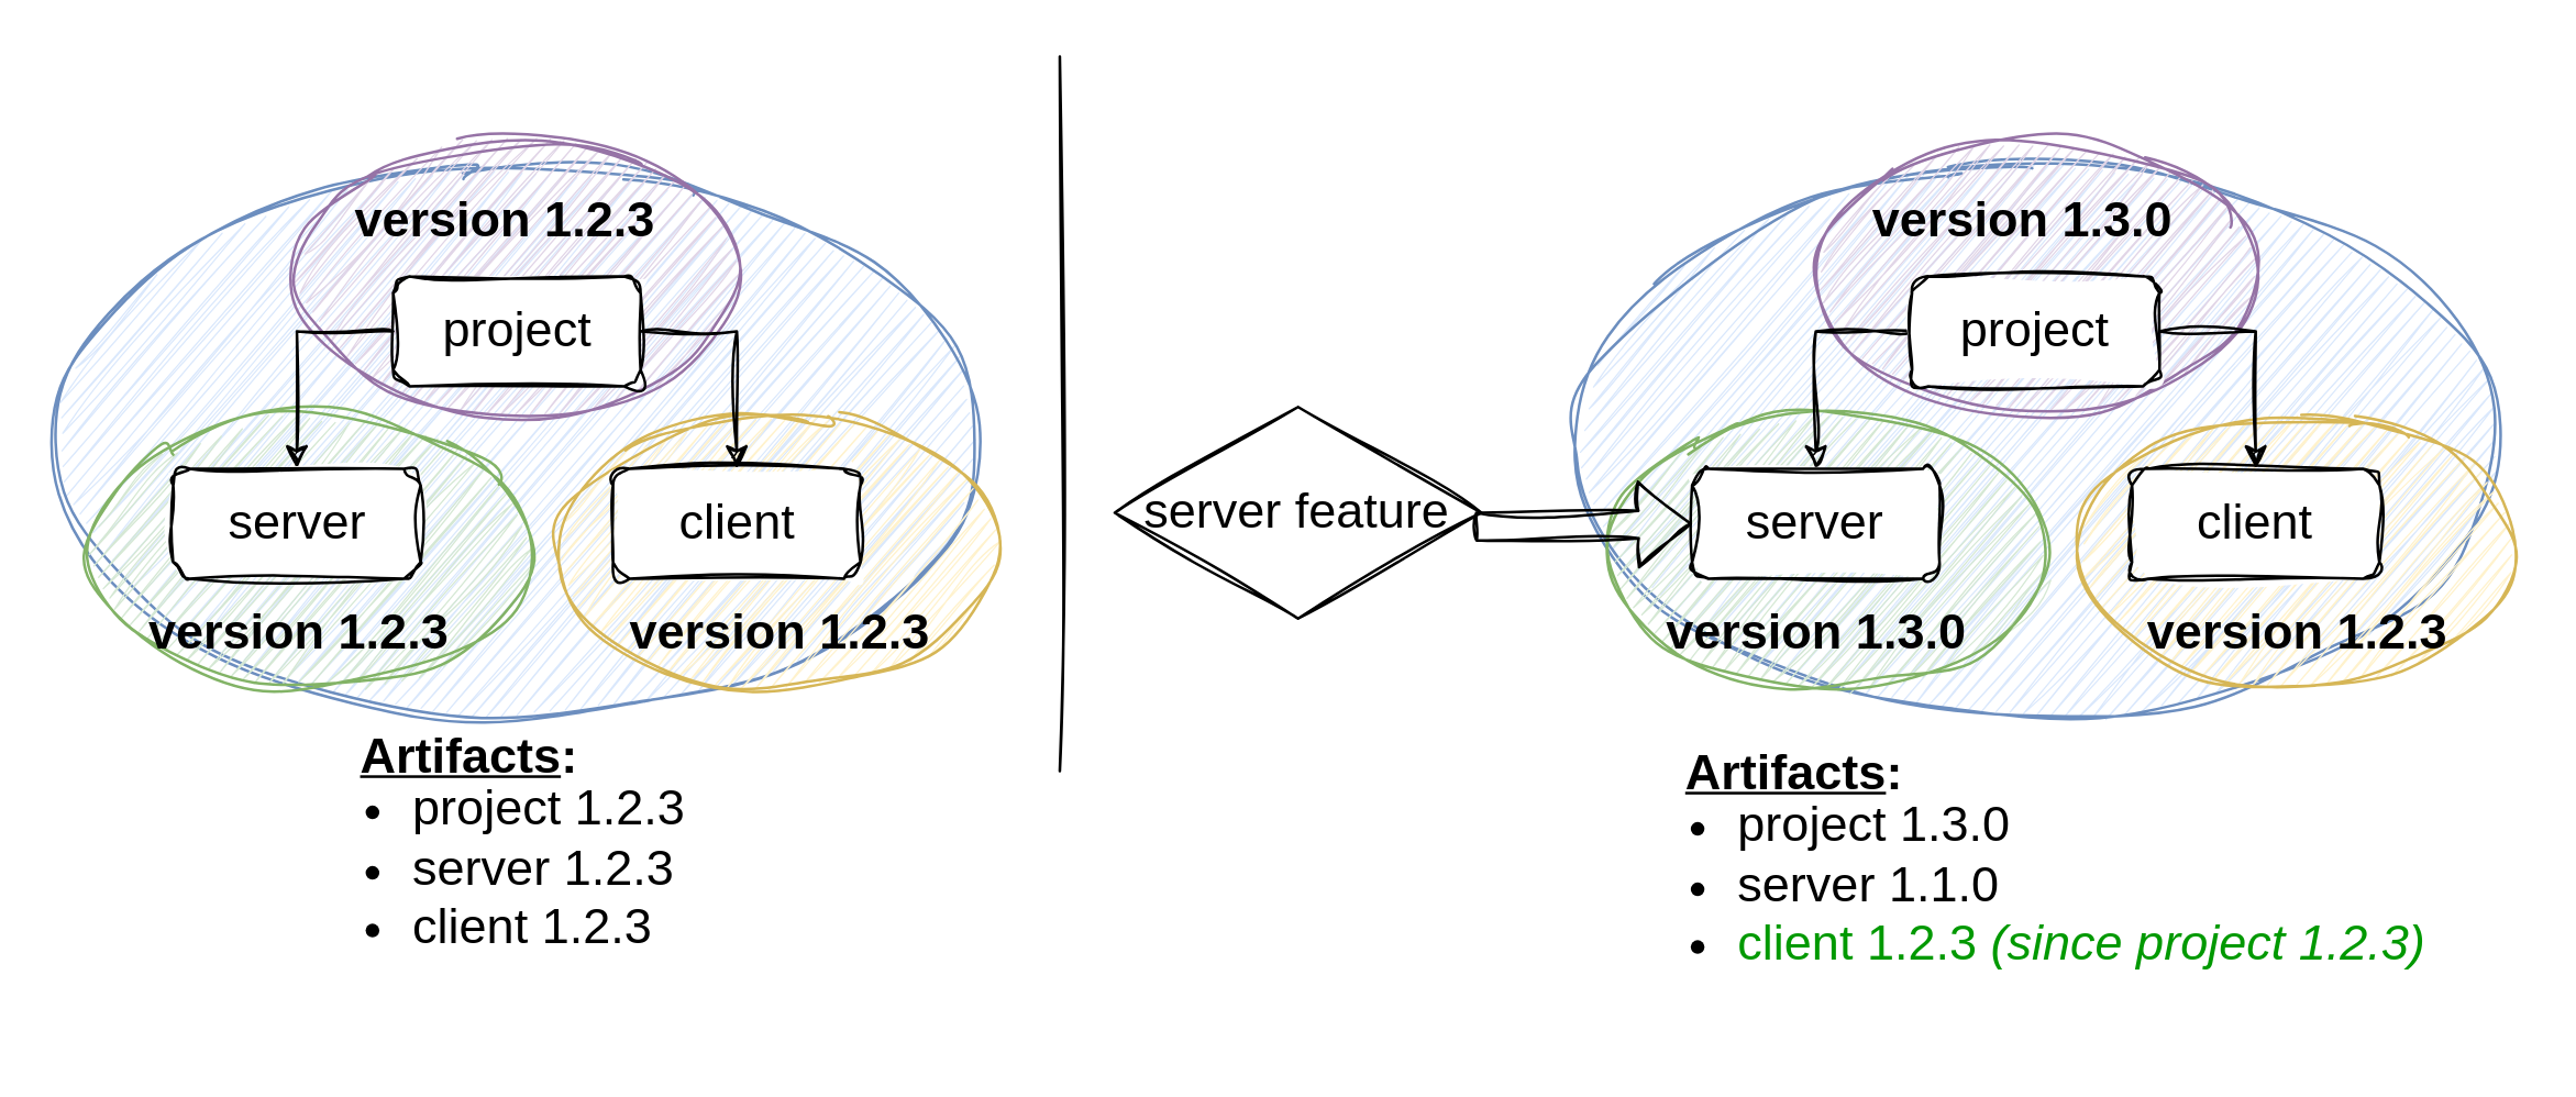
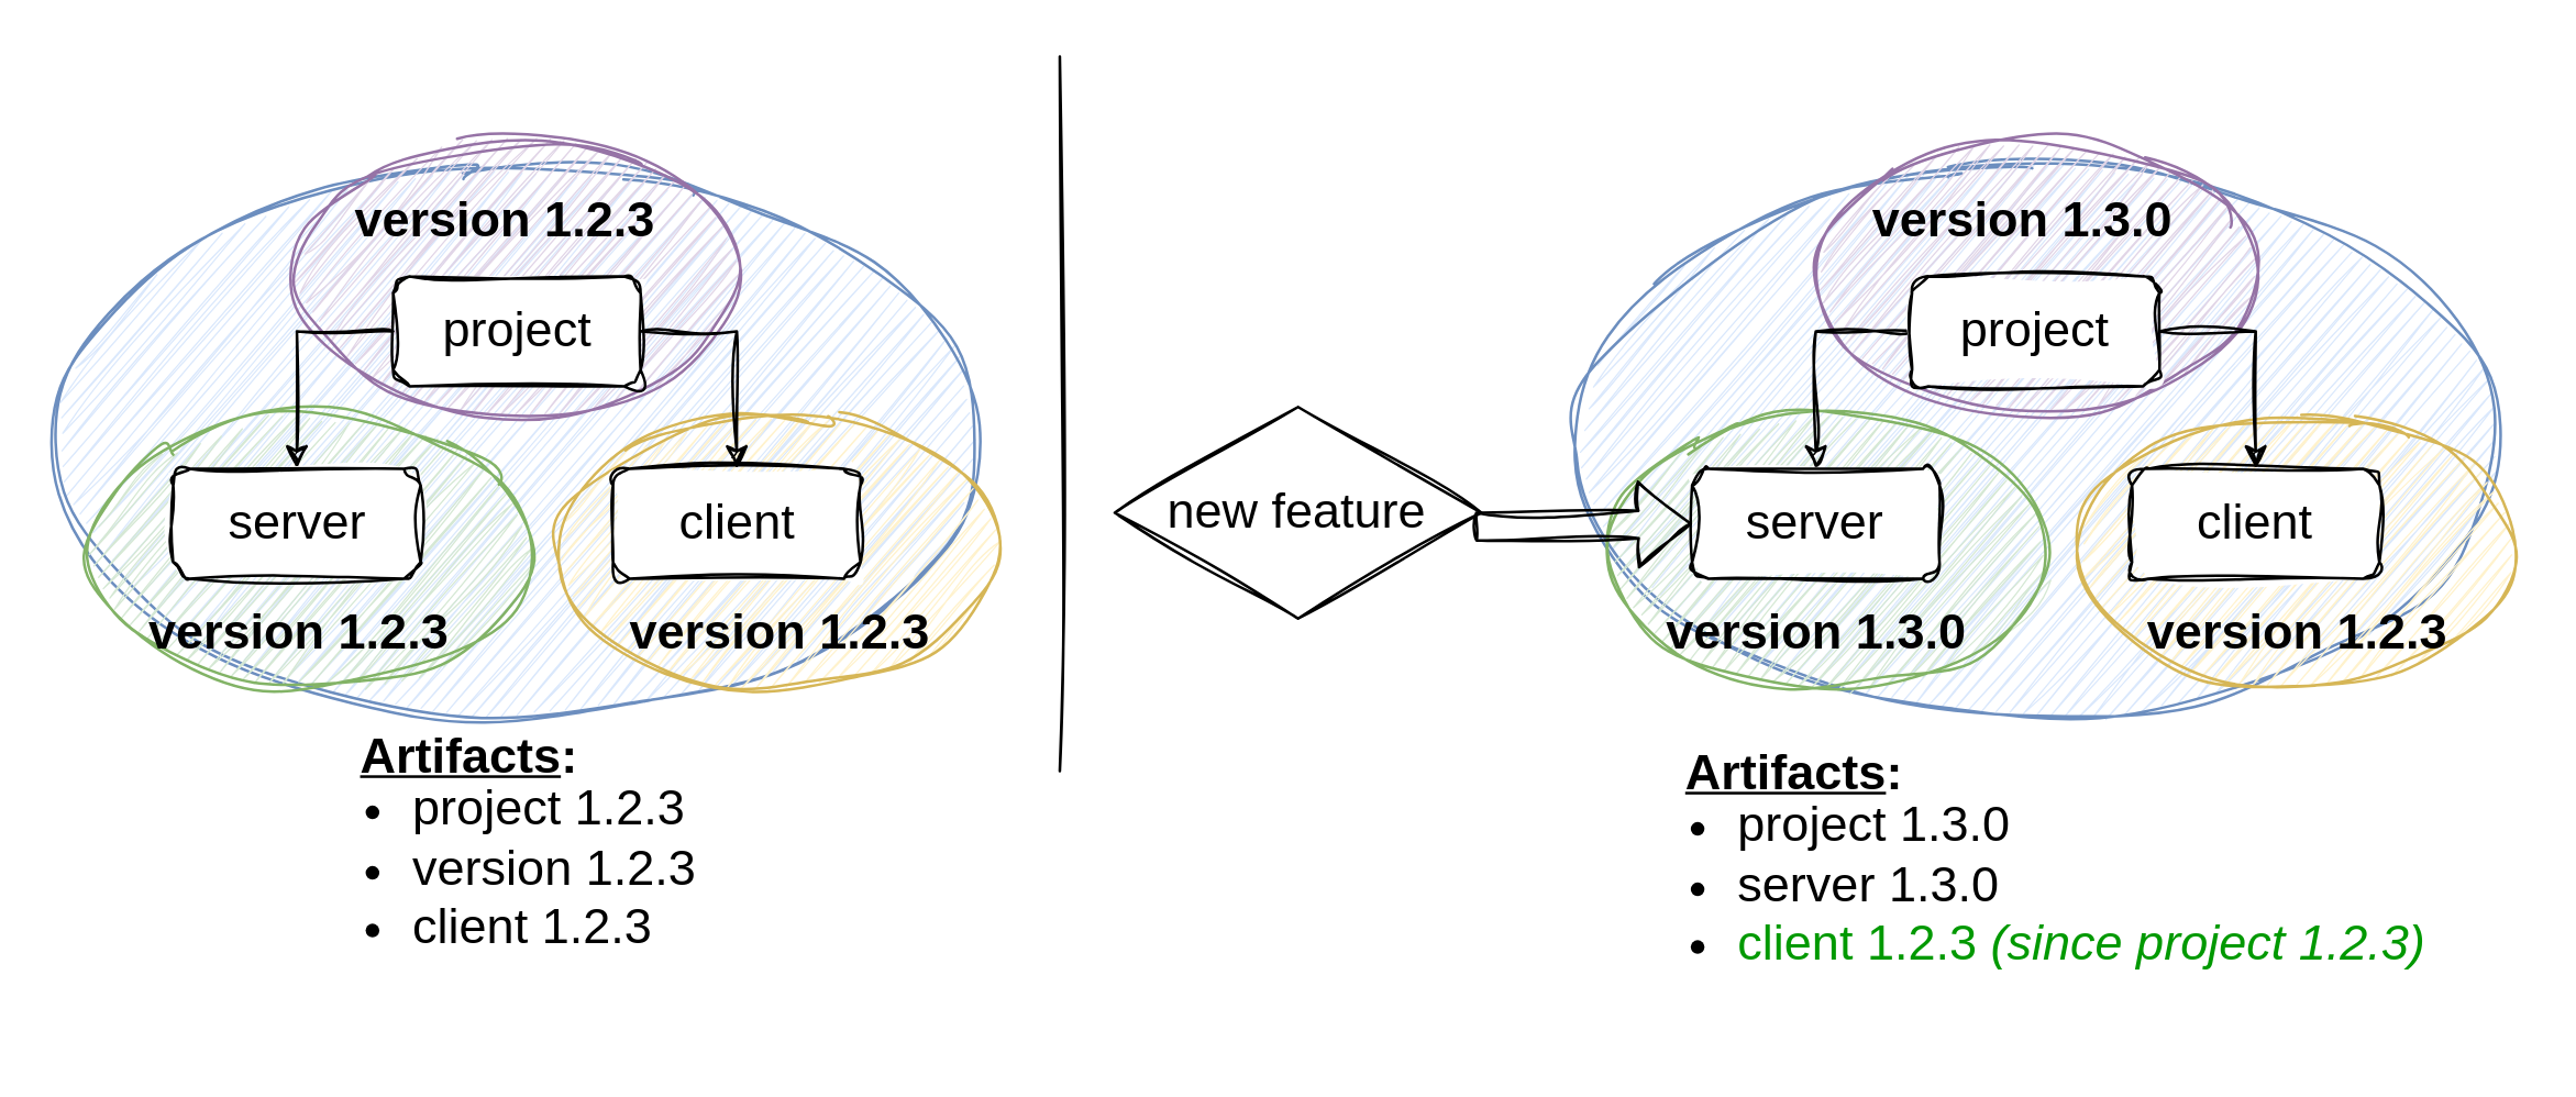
- <mxCell id="14" value="&lt;font style=&quot;font-size: 18px;&quot;&gt;server feature&lt;/font&gt;" style="html=1;whiteSpace=wrap;aspect=fixed;shape=isoRectangle;sketch=1;curveFitting=1;jiggle=2;" parent="1" vertex="1"><mxGeometry x="405" y="146" width="133.33" height="80" as="geometry" /></mxCell>
+ <mxCell id="14" value="&lt;font style=&quot;font-size: 18px;&quot;&gt;new feature&lt;/font&gt;" style="html=1;whiteSpace=wrap;aspect=fixed;shape=isoRectangle;sketch=1;curveFitting=1;jiggle=2;" parent="1" vertex="1"><mxGeometry x="405" y="146" width="133.33" height="80" as="geometry" /></mxCell>
- <mxCell id="29" value="&lt;ul style=&quot;font-size: 18px;&quot;&gt;&lt;li style=&quot;font-size: 18px;&quot;&gt;project 1.2.3&lt;/li&gt;&lt;li style=&quot;font-size: 18px;&quot;&gt;server 1.2.3&lt;/li&gt;&lt;li style=&quot;font-size: 18px;&quot;&gt;client 1.2.3&lt;/li&gt;&lt;/ul&gt;" style="text;strokeColor=none;fillColor=none;html=1;whiteSpace=wrap;verticalAlign=middle;overflow=hidden;sketch=1;curveFitting=1;jiggle=2;rounded=0;glass=0;shadow=0;fontSize=18;" parent="1" vertex="1"><mxGeometry x="107.5" y="261" width="165" height="110" as="geometry" /></mxCell>
+ <mxCell id="29" value="&lt;ul style=&quot;font-size: 18px;&quot;&gt;&lt;li style=&quot;font-size: 18px;&quot;&gt;project 1.2.3&lt;/li&gt;&lt;li style=&quot;font-size: 18px;&quot;&gt;version 1.2.3&lt;/li&gt;&lt;li style=&quot;font-size: 18px;&quot;&gt;client 1.2.3&lt;/li&gt;&lt;/ul&gt;" style="text;strokeColor=none;fillColor=none;html=1;whiteSpace=wrap;verticalAlign=middle;overflow=hidden;sketch=1;curveFitting=1;jiggle=2;rounded=0;glass=0;shadow=0;fontSize=18;" parent="1" vertex="1"><mxGeometry x="107.5" y="261" width="165" height="110" as="geometry" /></mxCell>
- <mxCell id="31" value="&lt;ul style=&quot;font-size: 18px;&quot;&gt;&lt;li style=&quot;font-size: 18px;&quot;&gt;project 1.3.0&lt;/li&gt;&lt;li style=&quot;font-size: 18px;&quot;&gt;server 1.1.0&lt;/li&gt;&lt;li style=&quot;font-size: 18px;&quot;&gt;&lt;font color=&quot;#009900&quot;&gt;client 1.2.3 &lt;i style=&quot;&quot;&gt;(since project 1.2.3)&lt;/i&gt;&lt;/font&gt;&lt;/li&gt;&lt;/ul&gt;" style="text;strokeColor=none;fillColor=none;html=1;whiteSpace=wrap;verticalAlign=middle;overflow=hidden;sketch=1;curveFitting=1;jiggle=2;rounded=0;glass=0;shadow=0;fontSize=18;" parent="1" vertex="1"><mxGeometry x="590" y="267" width="300" height="110" as="geometry" /></mxCell>
+ <mxCell id="31" value="&lt;ul style=&quot;font-size: 18px;&quot;&gt;&lt;li style=&quot;font-size: 18px;&quot;&gt;project 1.3.0&lt;/li&gt;&lt;li style=&quot;font-size: 18px;&quot;&gt;server 1.3.0&lt;/li&gt;&lt;li style=&quot;font-size: 18px;&quot;&gt;&lt;font color=&quot;#009900&quot;&gt;client 1.2.3 &lt;i style=&quot;&quot;&gt;(since project 1.2.3)&lt;/i&gt;&lt;/font&gt;&lt;/li&gt;&lt;/ul&gt;" style="text;strokeColor=none;fillColor=none;html=1;whiteSpace=wrap;verticalAlign=middle;overflow=hidden;sketch=1;curveFitting=1;jiggle=2;rounded=0;glass=0;shadow=0;fontSize=18;" parent="1" vertex="1"><mxGeometry x="590" y="267" width="300" height="110" as="geometry" /></mxCell>
